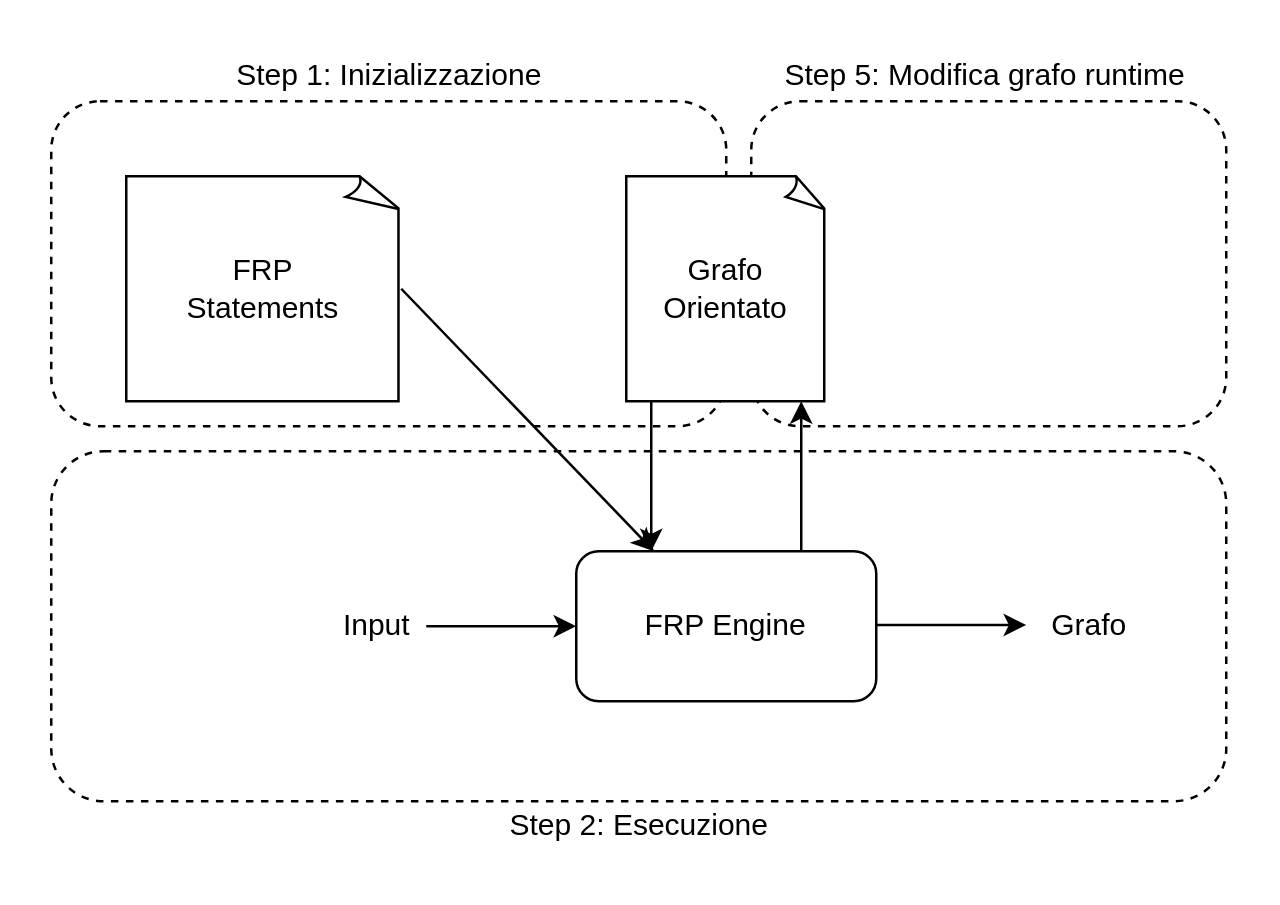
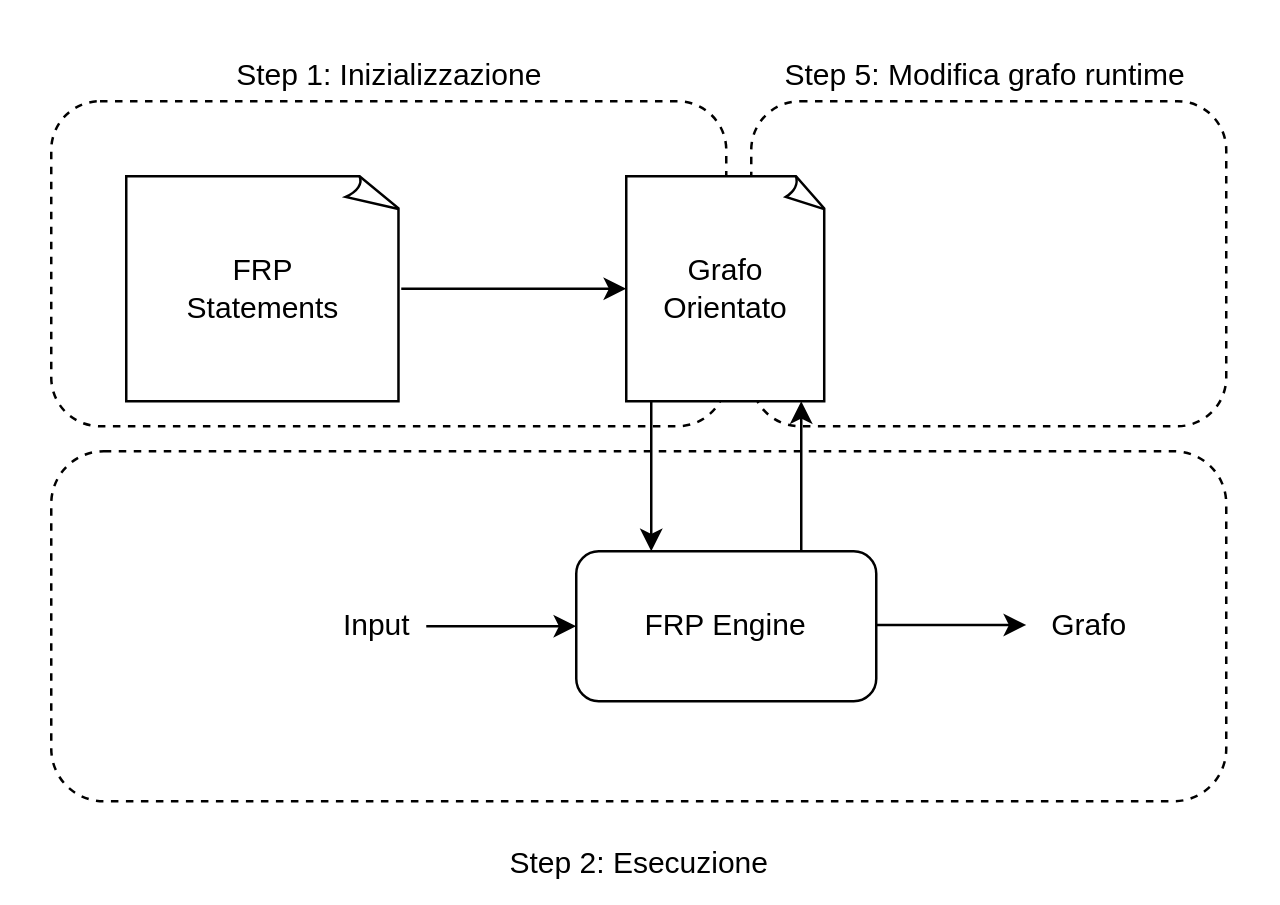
- <mxCell id="5" value="" style="endArrow=classic;html=1;rounded=0;exitX=1;exitY=0.5;exitDx=0;exitDy=0;exitPerimeter=0;" parent="1" source="4" target="7" edge="1"><mxGeometry width="50" height="50" relative="1" as="geometry"><mxPoint x="320" y="480" as="sourcePoint" /><mxPoint x="370" y="430" as="targetPoint" /></mxGeometry></mxCell>
+ <mxCell id="5" value="" style="endArrow=classic;html=1;rounded=0;exitX=1;exitY=0.5;exitDx=0;exitDy=0;exitPerimeter=0;entryX=0;entryY=0.5;entryDx=0;entryDy=0;entryPerimeter=0;" parent="1" source="4" target="6" edge="1"><mxGeometry width="50" height="50" relative="1" as="geometry"><mxPoint x="320" y="480" as="sourcePoint" /><mxPoint x="370" y="430" as="targetPoint" /></mxGeometry></mxCell>
- <mxCell id="16" value="Step 2: Esecuzione" style="text;html=1;align=center;verticalAlign=middle;resizable=0;points=[];autosize=1;strokeColor=none;fillColor=none;" parent="1" vertex="1"><mxGeometry x="195" y="320" width="120" height="20" as="geometry" /></mxCell>
+ <mxCell id="16" value="Step 2: Esecuzione" style="text;html=1;align=center;verticalAlign=middle;resizable=0;points=[];autosize=1;strokeColor=none;fillColor=none;" parent="1" vertex="1"><mxGeometry x="195" y="335" width="120" height="20" as="geometry" /></mxCell>
